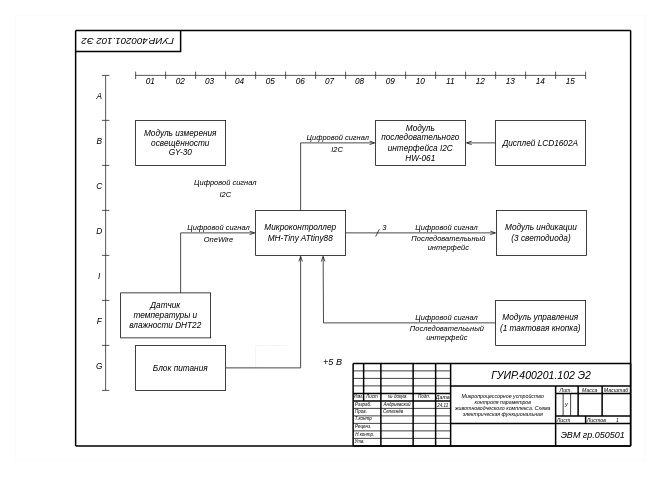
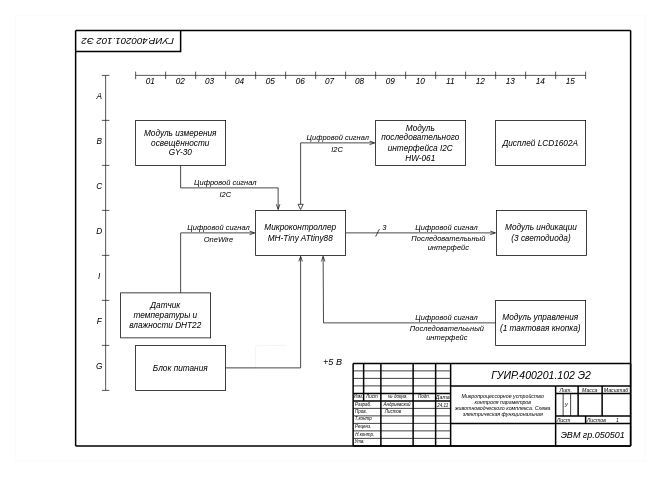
- <mxCell id="125" style="edgeStyle=orthogonalEdgeStyle;rounded=0;orthogonalLoop=1;jettySize=auto;html=1;entryX=1;entryY=0.5;entryDx=0;entryDy=0;strokeColor=#0F0F0F;fontSize=7;endArrow=openThin;endFill=0;" parent="1" source="126" target="124" edge="1"><mxGeometry relative="1" as="geometry" /></mxCell>
+ <mxCell id="121" style="edgeStyle=orthogonalEdgeStyle;rounded=0;orthogonalLoop=1;jettySize=auto;html=1;entryX=0.25;entryY=0;entryDx=0;entryDy=0;strokeColor=#0F0F0F;fontSize=7;endArrow=openThin;endFill=0;" parent="1" source="122" target="115" edge="1"><mxGeometry relative="1" as="geometry"><Array as="points"><mxPoint x="240" y="250" /><mxPoint x="370" y="250" /></Array></mxGeometry></mxCell>
- <mxCell id="123" style="edgeStyle=orthogonalEdgeStyle;rounded=0;orthogonalLoop=1;jettySize=auto;html=1;entryX=0.5;entryY=0;entryDx=0;entryDy=0;strokeColor=#0F0F0F;fontSize=7;endArrow=none;endFill=0;startArrow=openThin;startFill=0;" parent="1" source="124" target="115" edge="1"><mxGeometry relative="1" as="geometry" /></mxCell>
+ <mxCell id="123" style="edgeStyle=orthogonalEdgeStyle;rounded=0;orthogonalLoop=1;jettySize=auto;html=1;entryX=0.5;entryY=0;entryDx=0;entryDy=0;strokeColor=#0F0F0F;fontSize=7;endArrow=block;endFill=0;startArrow=openThin;startFill=0;" parent="1" source="124" target="115" edge="1"><mxGeometry relative="1" as="geometry" /></mxCell>
- <mxCell id="65" value="&lt;i style=&quot;font-size: 6px;&quot;&gt;&lt;font style=&quot;font-size: 6px;&quot;&gt;Селезнёв&amp;nbsp;&lt;/font&gt;&lt;/i&gt;" style="text;html=1;strokeColor=none;fillColor=none;align=center;verticalAlign=middle;whiteSpace=wrap;rounded=0;fontSize=6;" parent="1" vertex="1"><mxGeometry x="499" y="541" width="51" height="16" as="geometry" /></mxCell>
+ <mxCell id="65" value="&lt;i style=&quot;font-size: 6px;&quot;&gt;&lt;font style=&quot;font-size: 6px;&quot;&gt;Листов&amp;nbsp;&lt;/font&gt;&lt;/i&gt;" style="text;html=1;strokeColor=none;fillColor=none;align=center;verticalAlign=middle;whiteSpace=wrap;rounded=0;fontSize=6;" parent="1" vertex="1"><mxGeometry x="499" y="541" width="51" height="16" as="geometry" /></mxCell>
